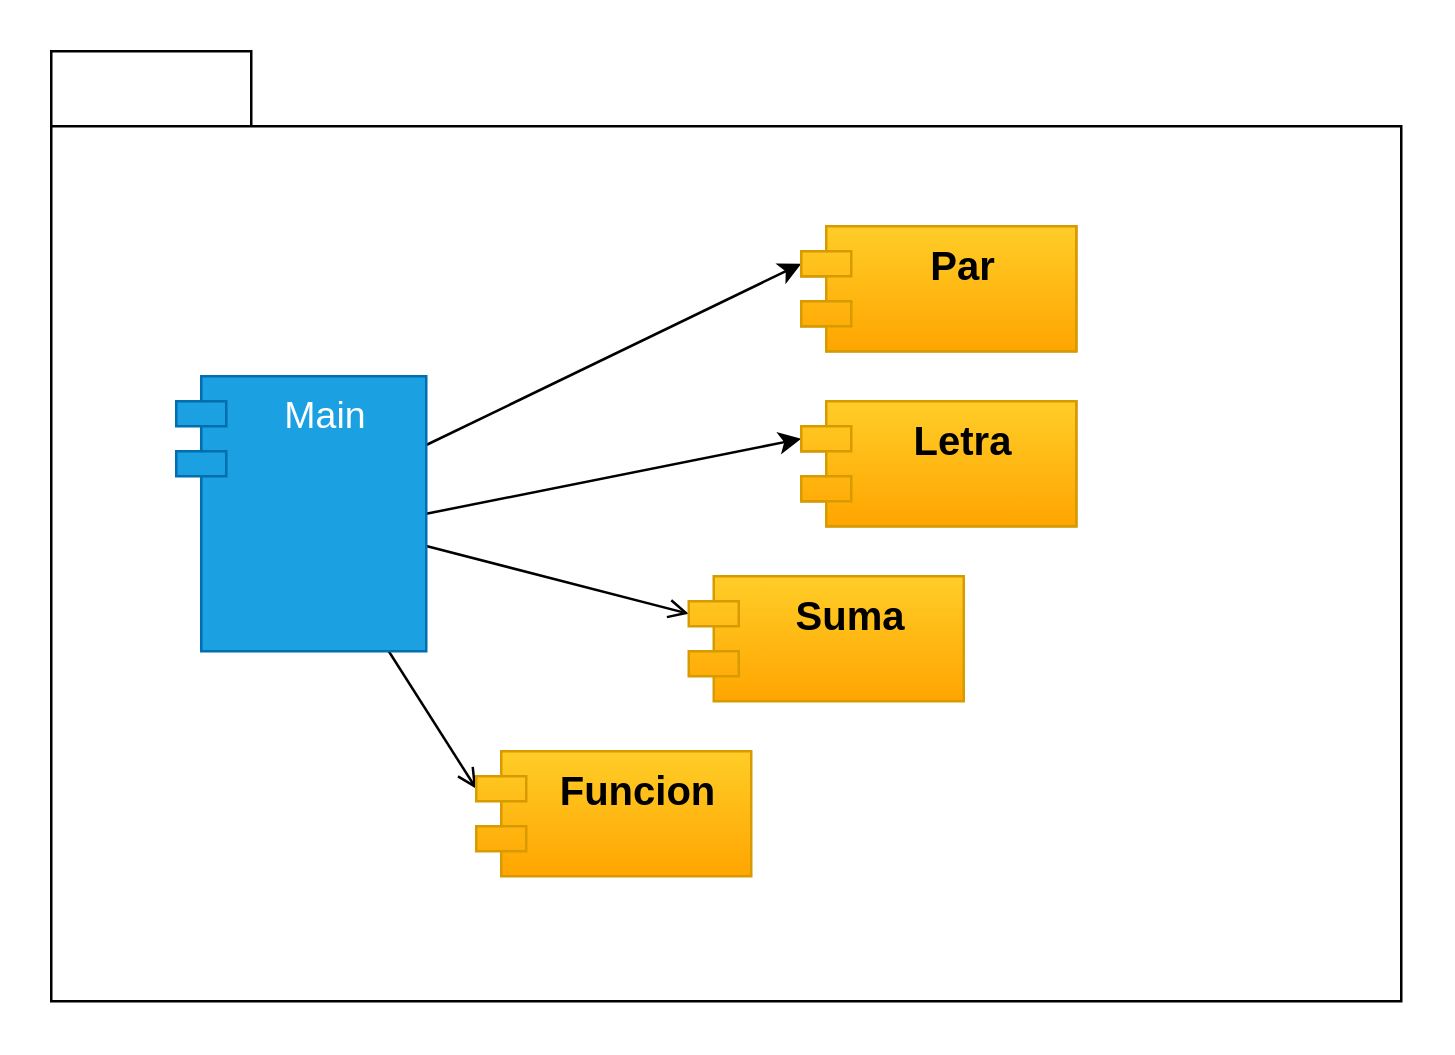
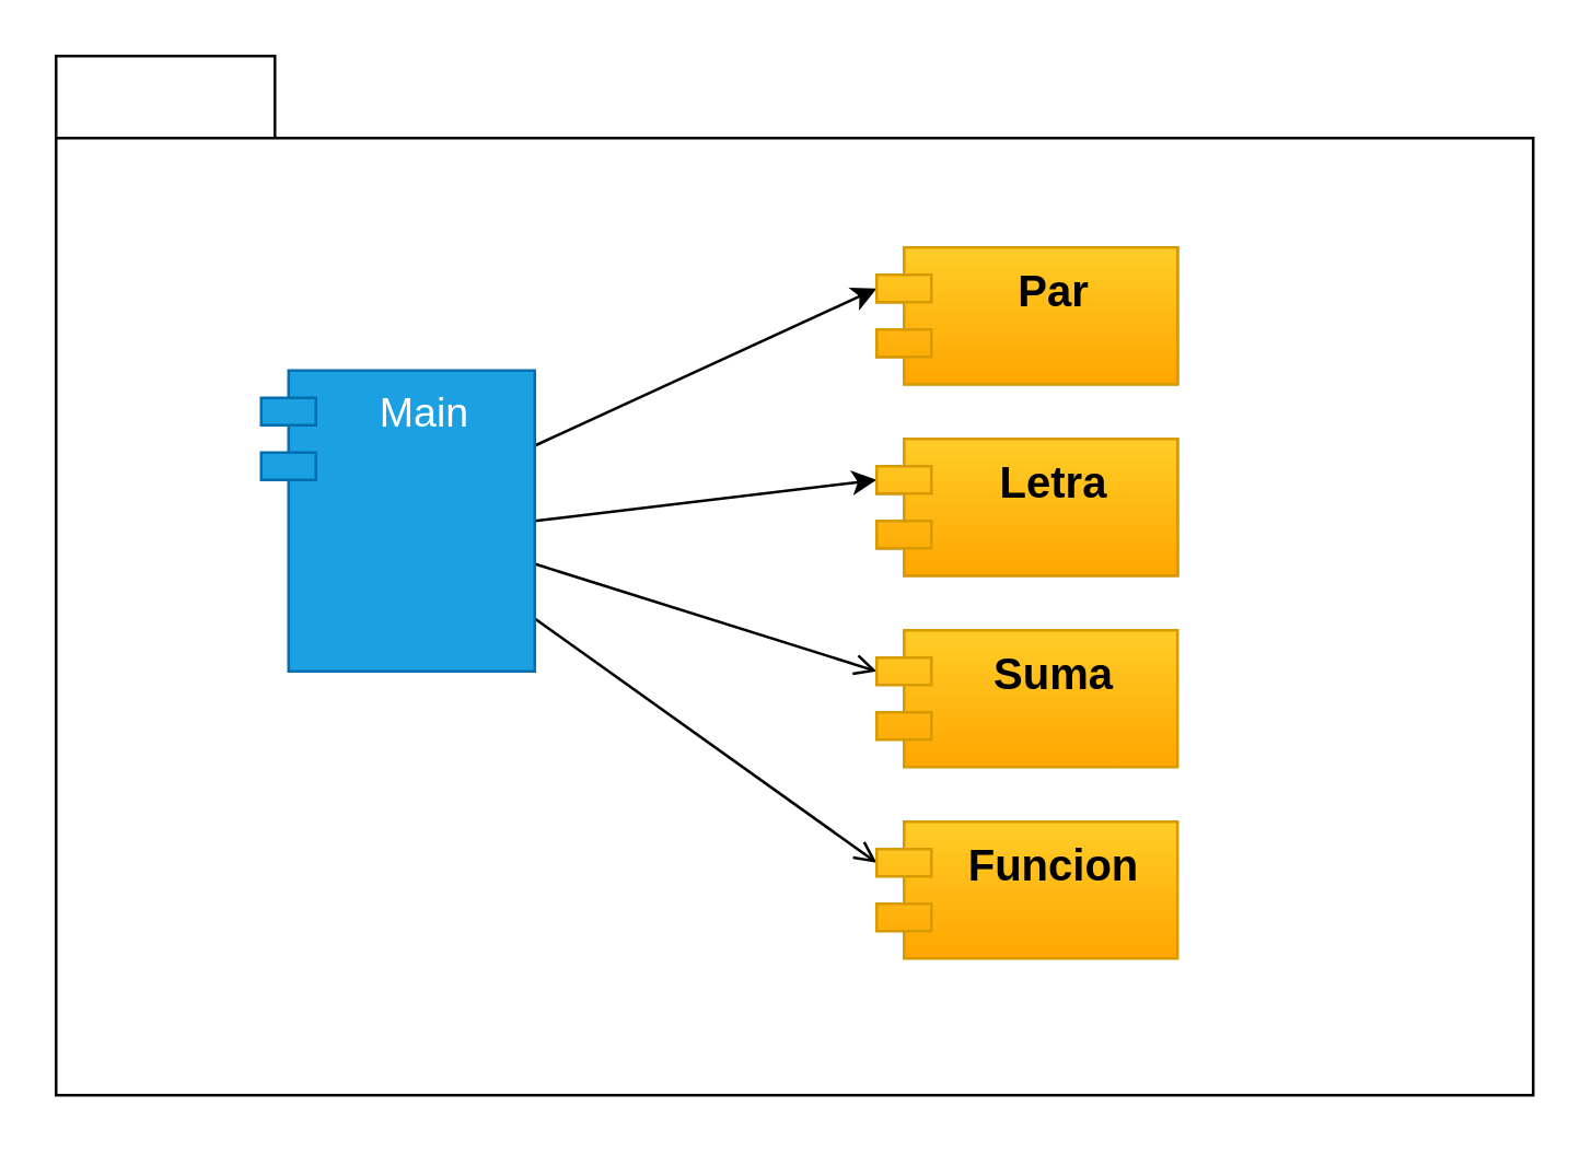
- <mxCell id="7" value="Main" style="shape=module;align=left;spacingLeft=20;align=center;verticalAlign=top;fillColor=#1ba1e2;strokeColor=#006EAF;fontSize=15;fontColor=#ffffff;" parent="1" vertex="1"><mxGeometry x="70" y="150" width="100" height="110" as="geometry" /></mxCell>
+ <mxCell id="7" value="Main" style="shape=module;align=left;spacingLeft=20;align=center;verticalAlign=top;fillColor=#1ba1e2;strokeColor=#006EAF;fontSize=15;fontColor=#ffffff;" parent="1" vertex="1"><mxGeometry x="95" y="135" width="100" height="110" as="geometry" /></mxCell>
- <mxCell id="10" value="Suma" style="shape=module;align=left;spacingLeft=20;align=center;verticalAlign=top;fillColor=#ffcd28;strokeColor=#d79b00;gradientColor=#ffa500;fontStyle=1;fontSize=16;" parent="1" vertex="1"><mxGeometry x="275" y="230" width="110" height="50" as="geometry" /></mxCell>
+ <mxCell id="10" value="Suma" style="shape=module;align=left;spacingLeft=20;align=center;verticalAlign=top;fillColor=#ffcd28;strokeColor=#d79b00;gradientColor=#ffa500;fontStyle=1;fontSize=16;" parent="1" vertex="1"><mxGeometry x="320" y="230" width="110" height="50" as="geometry" /></mxCell>
- <mxCell id="11" value="Funcion" style="shape=module;align=left;spacingLeft=20;align=center;verticalAlign=top;fillColor=#ffcd28;strokeColor=#d79b00;gradientColor=#ffa500;fontStyle=1;fontSize=16;" parent="1" vertex="1"><mxGeometry x="190" y="300" width="110" height="50" as="geometry" /></mxCell>
+ <mxCell id="11" value="Funcion" style="shape=module;align=left;spacingLeft=20;align=center;verticalAlign=top;fillColor=#ffcd28;strokeColor=#d79b00;gradientColor=#ffa500;fontStyle=1;fontSize=16;" parent="1" vertex="1"><mxGeometry x="320" y="300" width="110" height="50" as="geometry" /></mxCell>
